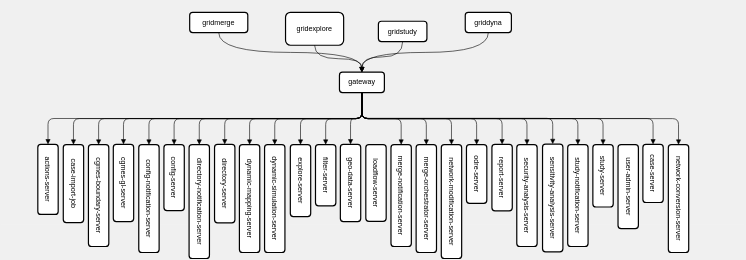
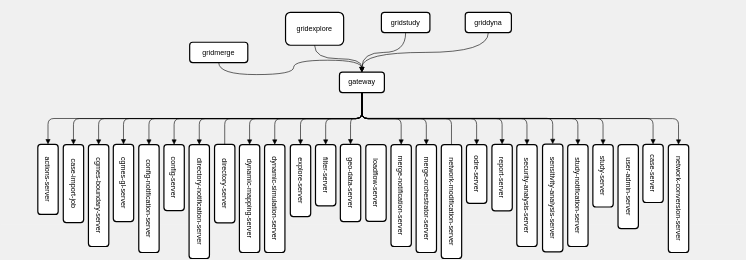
- <mxCell id="60" value="gridmerge" style="whiteSpace=wrap;strokeWidth=2;rounded=1;" parent="1" vertex="1"><mxGeometry x="315" y="20" width="97" height="34" as="geometry" /></mxCell>
+ <mxCell id="60" value="gridmerge" style="whiteSpace=wrap;strokeWidth=2;rounded=1;" parent="1" vertex="1"><mxGeometry x="315" y="70" width="97" height="34" as="geometry" /></mxCell>
- <mxCell id="3" value="gridstudy" style="whiteSpace=wrap;strokeWidth=2;rounded=1;" parent="1" vertex="1"><mxGeometry x="630" y="35" width="81" height="34" as="geometry" /></mxCell>
+ <mxCell id="3" value="gridstudy" style="whiteSpace=wrap;strokeWidth=2;rounded=1;" parent="1" vertex="1"><mxGeometry x="635" y="20" width="81" height="34" as="geometry" /></mxCell>
- <mxCell id="42" value="" style="startArrow=none;endArrow=block;exitX=0.5;exitY=1;entryX=0.004;entryY=0.5;edgeStyle=orthogonalEdgeStyle;rounded=1;exitDx=0;exitDy=0;" parent="1" source="5" target="13" edge="1"><mxGeometry relative="1" as="geometry" /></mxCell>
+ <mxCell id="42" value="" style="startArrow=none;endArrow=none;exitX=0.5;exitY=1;entryX=0.004;entryY=0.5;edgeStyle=orthogonalEdgeStyle;rounded=1;exitDx=0;exitDy=0;" parent="1" source="5" target="13" edge="1"><mxGeometry relative="1" as="geometry" /></mxCell>
- <mxCell id="50" value="" style="startArrow=none;endArrow=block;exitX=0.5;exitY=1;entryX=-0.001;entryY=0.5;edgeStyle=orthogonalEdgeStyle;rounded=1;exitDx=0;exitDy=0;" parent="1" source="5" target="22" edge="1"><mxGeometry relative="1" as="geometry" /></mxCell>
+ <mxCell id="50" value="" style="startArrow=none;endArrow=none;exitX=0.5;exitY=1;entryX=-0.001;entryY=0.5;edgeStyle=orthogonalEdgeStyle;rounded=1;exitDx=0;exitDy=0;" parent="1" source="5" target="22" edge="1"><mxGeometry relative="1" as="geometry" /></mxCell>
